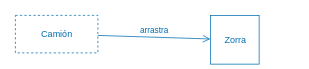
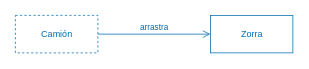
- <mxCell id="3" value="Zorra" style="html=1;fillColor=none;strokeColor=#006EAF;fontColor=#006EAF;" parent="1" vertex="1"><mxGeometry x="280" y="20" width="65" height="65" as="geometry" /></mxCell>
+ <mxCell id="3" value="Zorra" style="html=1;fillColor=none;strokeColor=#006EAF;fontColor=#006EAF;" parent="1" vertex="1"><mxGeometry x="280" y="20" width="110" height="50" as="geometry" /></mxCell>
